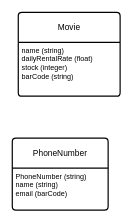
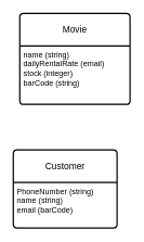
- <mxCell id="3" value="name (string)&lt;br&gt;dailyRentalRate (float)&lt;br&gt;stock (integer)&lt;br&gt;barCode (string)" style="align=left;strokeColor=none;fillColor=none;spacingLeft=4;fontSize=12;verticalAlign=top;resizable=0;rotatable=0;part=1;html=1;" vertex="1" parent="2"><mxGeometry y="50" width="170" height="90" as="geometry" /></mxCell>
+ <mxCell id="3" value="name (string)&lt;br&gt;dailyRentalRate (email)&lt;br&gt;stock (integer)&lt;br&gt;barCode (string)" style="align=left;strokeColor=none;fillColor=none;spacingLeft=4;fontSize=12;verticalAlign=top;resizable=0;rotatable=0;part=1;html=1;" vertex="1" parent="2"><mxGeometry y="50" width="170" height="90" as="geometry" /></mxCell>
- <mxCell id="4" value="PhoneNumber" style="swimlane;childLayout=stackLayout;horizontal=1;startSize=50;horizontalStack=0;rounded=1;fontSize=14;fontStyle=0;strokeWidth=2;resizeParent=0;resizeLast=1;shadow=0;dashed=0;align=center;arcSize=4;whiteSpace=wrap;html=1;" vertex="1" parent="1"><mxGeometry x="20" y="230" width="160" height="120" as="geometry" /></mxCell>
+ <mxCell id="4" value="Customer" style="swimlane;childLayout=stackLayout;horizontal=1;startSize=50;horizontalStack=0;rounded=1;fontSize=14;fontStyle=0;strokeWidth=2;resizeParent=0;resizeLast=1;shadow=0;dashed=0;align=center;arcSize=4;whiteSpace=wrap;html=1;" vertex="1" parent="1"><mxGeometry x="20" y="230" width="160" height="120" as="geometry" /></mxCell>
